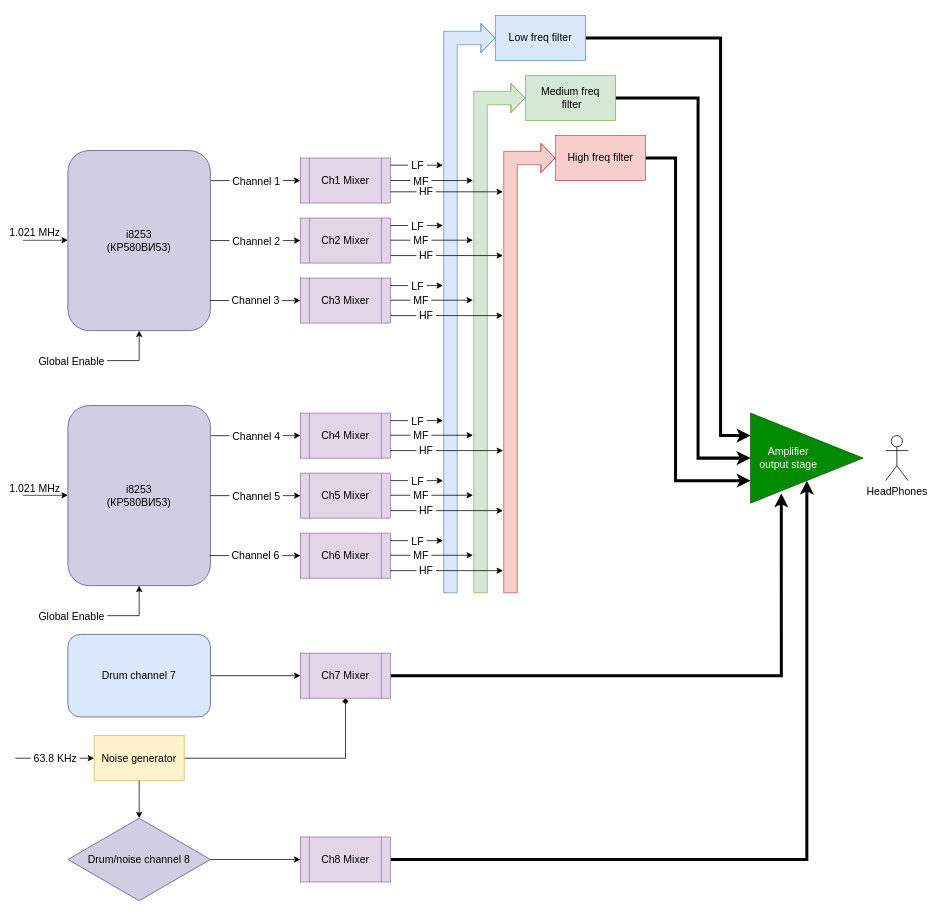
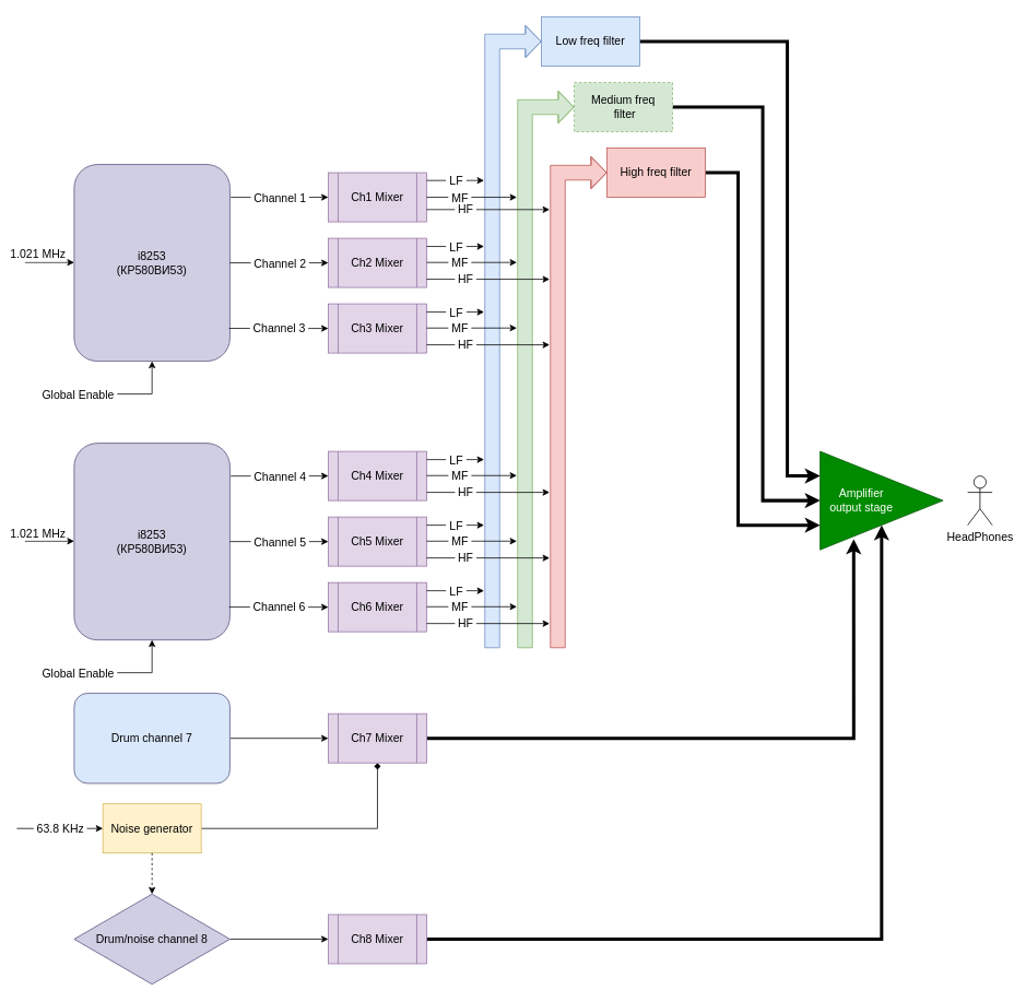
- <mxCell id="42" value="Medium freq&lt;br&gt;&amp;nbsp;filter" style="rounded=0;whiteSpace=wrap;html=1;fontSize=14;fillColor=#d5e8d4;strokeColor=#82b366;" vertex="1" parent="1"><mxGeometry x="700" y="100" width="120" height="60" as="geometry" /></mxCell>
+ <mxCell id="42" value="Medium freq&lt;br&gt;&amp;nbsp;filter" style="rounded=0;whiteSpace=wrap;html=1;fontSize=14;fillColor=#d5e8d4;strokeColor=#82b366;dashed=1;" vertex="1" parent="1"><mxGeometry x="700" y="100" width="120" height="60" as="geometry" /></mxCell>
- <mxCell id="79" value="" style="endArrow=classic;html=1;rounded=0;shadow=0;labelBorderColor=none;sketch=0;fontSize=14;startSize=6;endSize=6;fillColor=none;gradientColor=none;entryX=0.5;entryY=0;entryDx=0;entryDy=0;exitX=0.5;exitY=1;exitDx=0;exitDy=0;" edge="1" parent="1" source="71" target="78"><mxGeometry width="50" height="50" relative="1" as="geometry"><mxPoint x="250" y="1010" as="sourcePoint" /><mxPoint x="230" y="840" as="targetPoint" /><Array as="points"><mxPoint x="185" y="1060" /></Array></mxGeometry></mxCell>
+ <mxCell id="79" value="" style="endArrow=classic;html=1;rounded=0;shadow=0;labelBorderColor=none;sketch=0;fontSize=14;startSize=6;endSize=6;fillColor=none;gradientColor=none;entryX=0.5;entryY=0;entryDx=0;entryDy=0;exitX=0.5;exitY=1;exitDx=0;exitDy=0;dashed=1;" edge="1" parent="1" source="71" target="78"><mxGeometry width="50" height="50" relative="1" as="geometry"><mxPoint x="250" y="1010" as="sourcePoint" /><mxPoint x="230" y="840" as="targetPoint" /><Array as="points"><mxPoint x="185" y="1060" /></Array></mxGeometry></mxCell>
